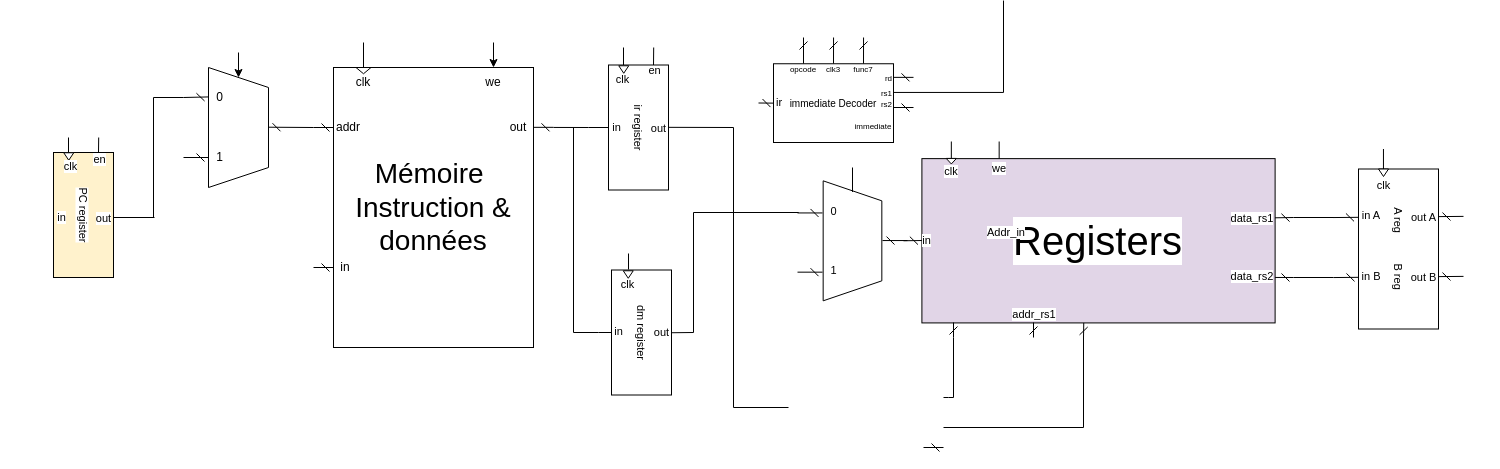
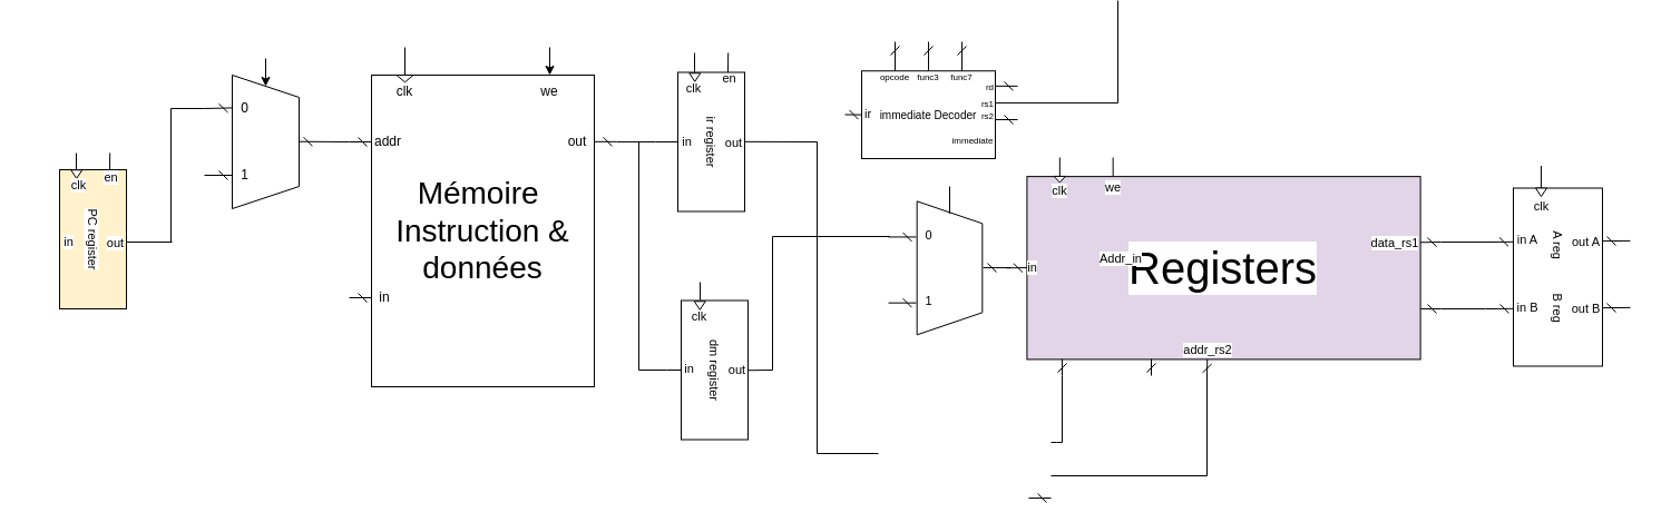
- <mxCell id="80" value="&lt;font style=&quot;font-size: 8px;&quot;&gt;clk3&lt;/font&gt;" style="text;strokeColor=none;align=center;fillColor=none;html=1;verticalAlign=middle;whiteSpace=wrap;rounded=0;fontFamily=Helvetica;fontSize=11;fontColor=default;labelBackgroundColor=none;direction=south;" parent="70" vertex="1"><mxGeometry x="70" y="23.625" width="30" height="13.781" as="geometry" /></mxCell>
+ <mxCell id="80" value="&lt;font style=&quot;font-size: 8px;&quot;&gt;func3&lt;/font&gt;" style="text;strokeColor=none;align=center;fillColor=none;html=1;verticalAlign=middle;whiteSpace=wrap;rounded=0;fontFamily=Helvetica;fontSize=11;fontColor=default;labelBackgroundColor=none;direction=south;" parent="70" vertex="1"><mxGeometry x="70" y="23.625" width="30" height="13.781" as="geometry" /></mxCell>
- <mxCell id="42" value="data_rs2" style="text;strokeColor=none;align=center;fillColor=none;html=1;verticalAlign=middle;whiteSpace=wrap;rounded=0;fontFamily=Helvetica;fontSize=11;fontColor=default;labelBackgroundColor=default;" parent="26" vertex="1"><mxGeometry x="327.453" y="128.111" width="44.151" height="13.692" as="geometry" /></mxCell>
- <mxCell id="45" value="addr_rs1" style="text;strokeColor=none;align=center;fillColor=none;html=1;verticalAlign=middle;whiteSpace=wrap;rounded=0;fontFamily=Helvetica;fontSize=11;fontColor=default;labelBackgroundColor=default;direction=east;" parent="26" vertex="1"><mxGeometry x="108.996" y="165.925" width="44.151" height="13.692" as="geometry" /></mxCell>
+ <mxCell id="46" value="addr_rs2" style="text;strokeColor=none;align=center;fillColor=none;html=1;verticalAlign=middle;whiteSpace=wrap;rounded=0;fontFamily=Helvetica;fontSize=11;fontColor=default;labelBackgroundColor=default;direction=east;" parent="26" vertex="1"><mxGeometry x="158.997" y="165.925" width="44.151" height="13.692" as="geometry" /></mxCell>
